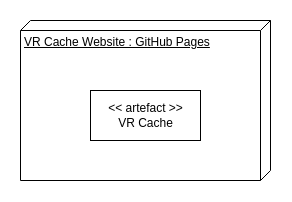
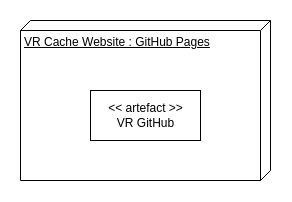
- <mxCell id="3" value="&lt;div&gt;&amp;lt;&amp;lt; artefact &amp;gt;&amp;gt;&lt;/div&gt;&lt;div&gt;VR Cache&lt;br&gt;&lt;/div&gt;" style="html=1;" vertex="1" parent="1"><mxGeometry x="90" y="90" width="110" height="50" as="geometry" /></mxCell>
+ <mxCell id="3" value="&lt;div&gt;&amp;lt;&amp;lt; artefact &amp;gt;&amp;gt;&lt;/div&gt;&lt;div&gt;VR GitHub&lt;br&gt;&lt;/div&gt;" style="html=1;" vertex="1" parent="1"><mxGeometry x="90" y="90" width="110" height="50" as="geometry" /></mxCell>
